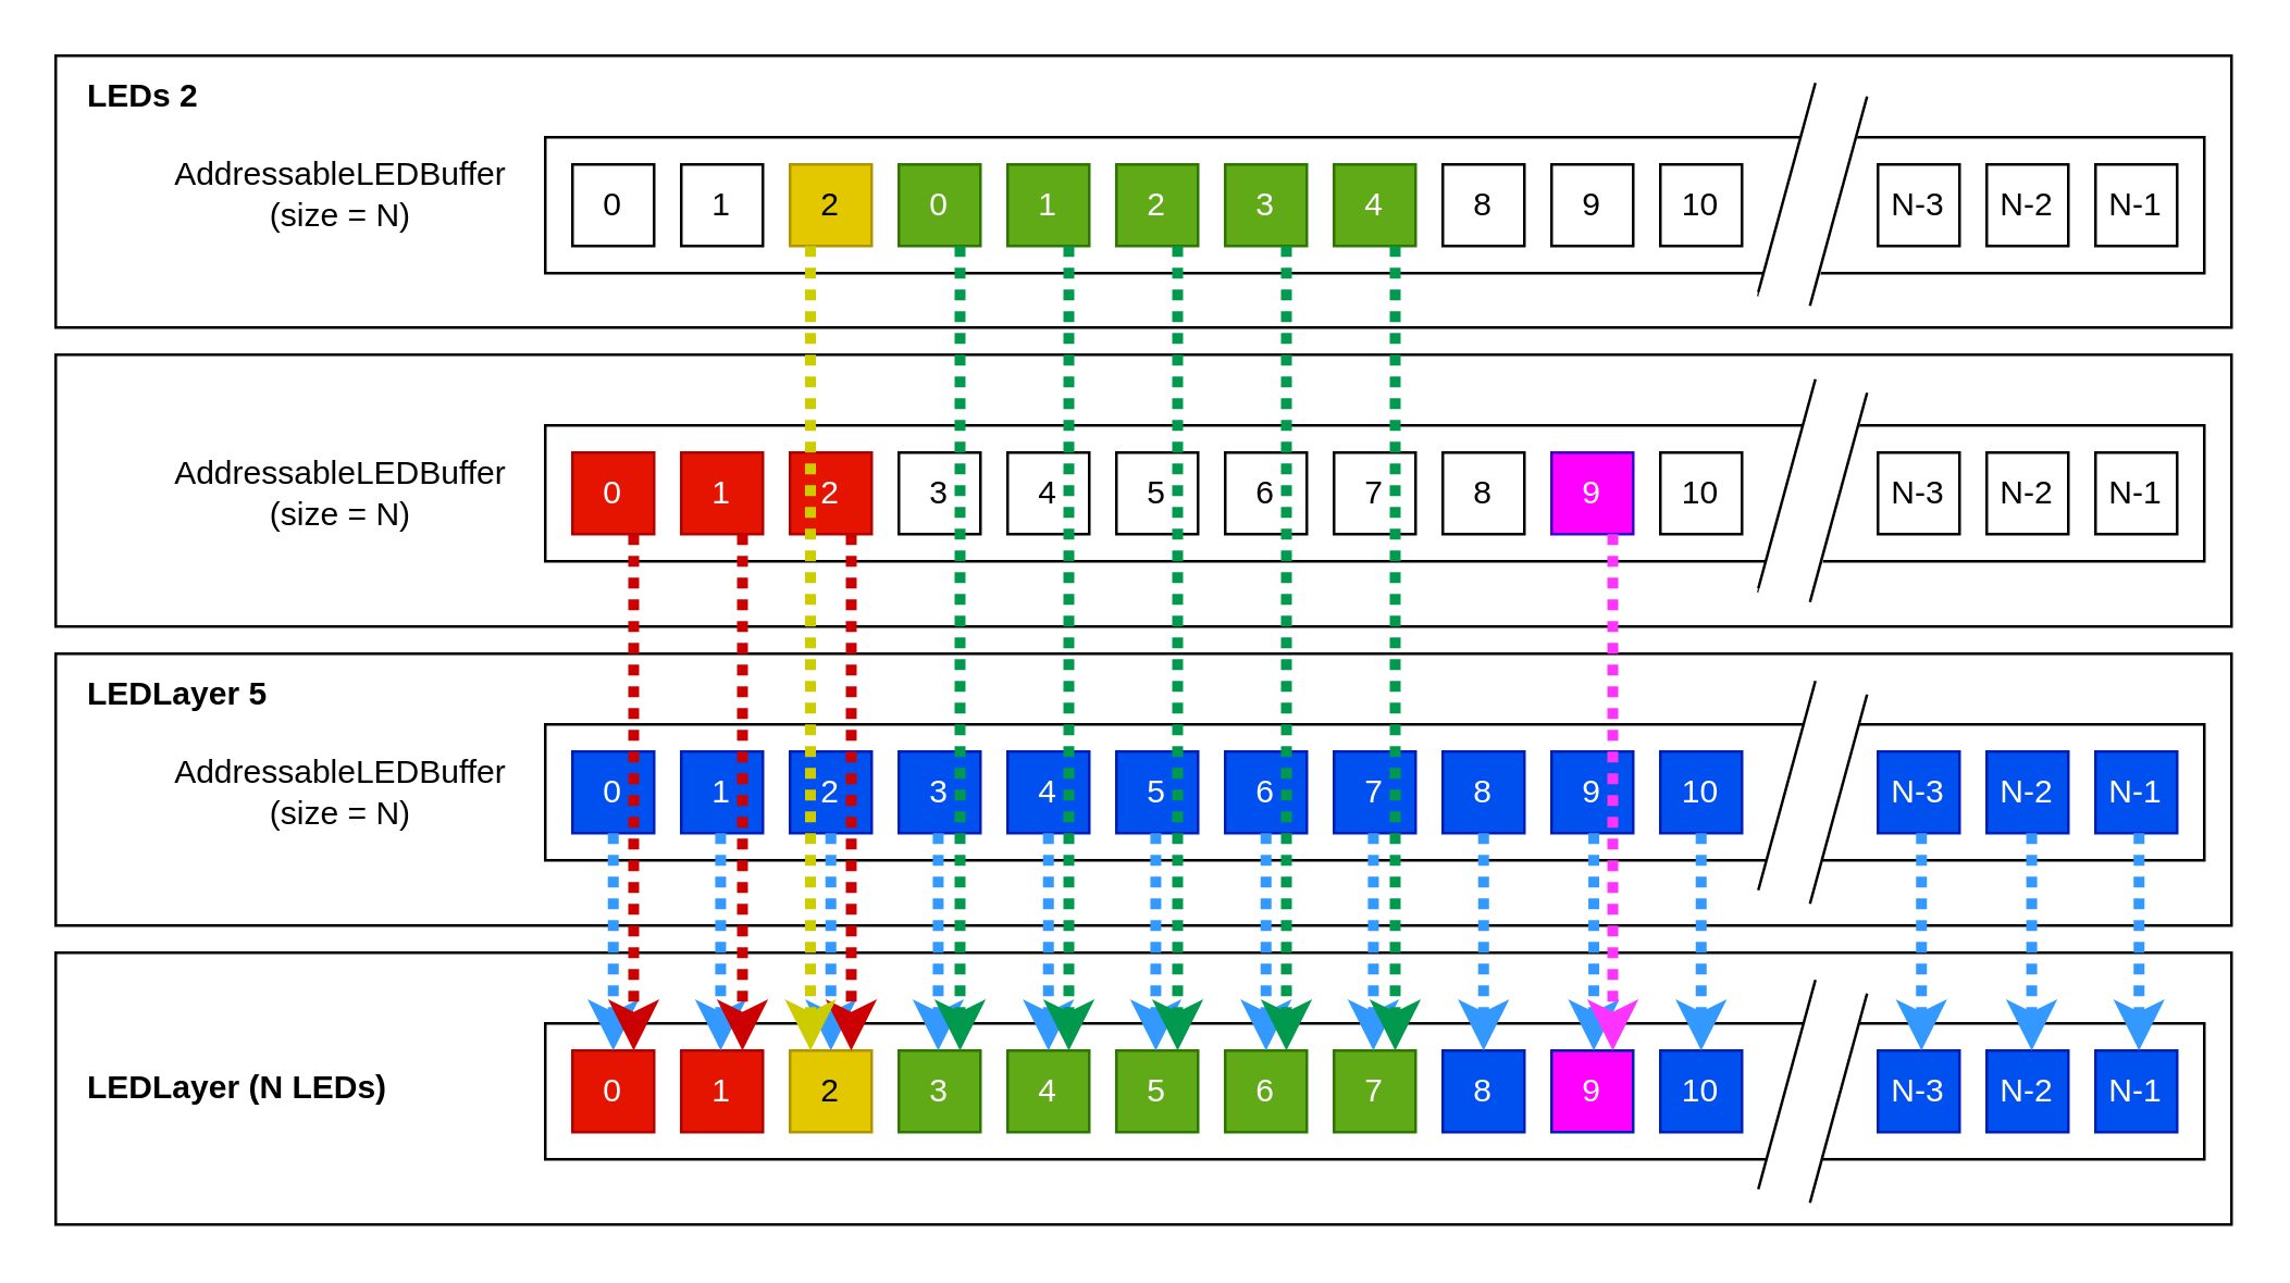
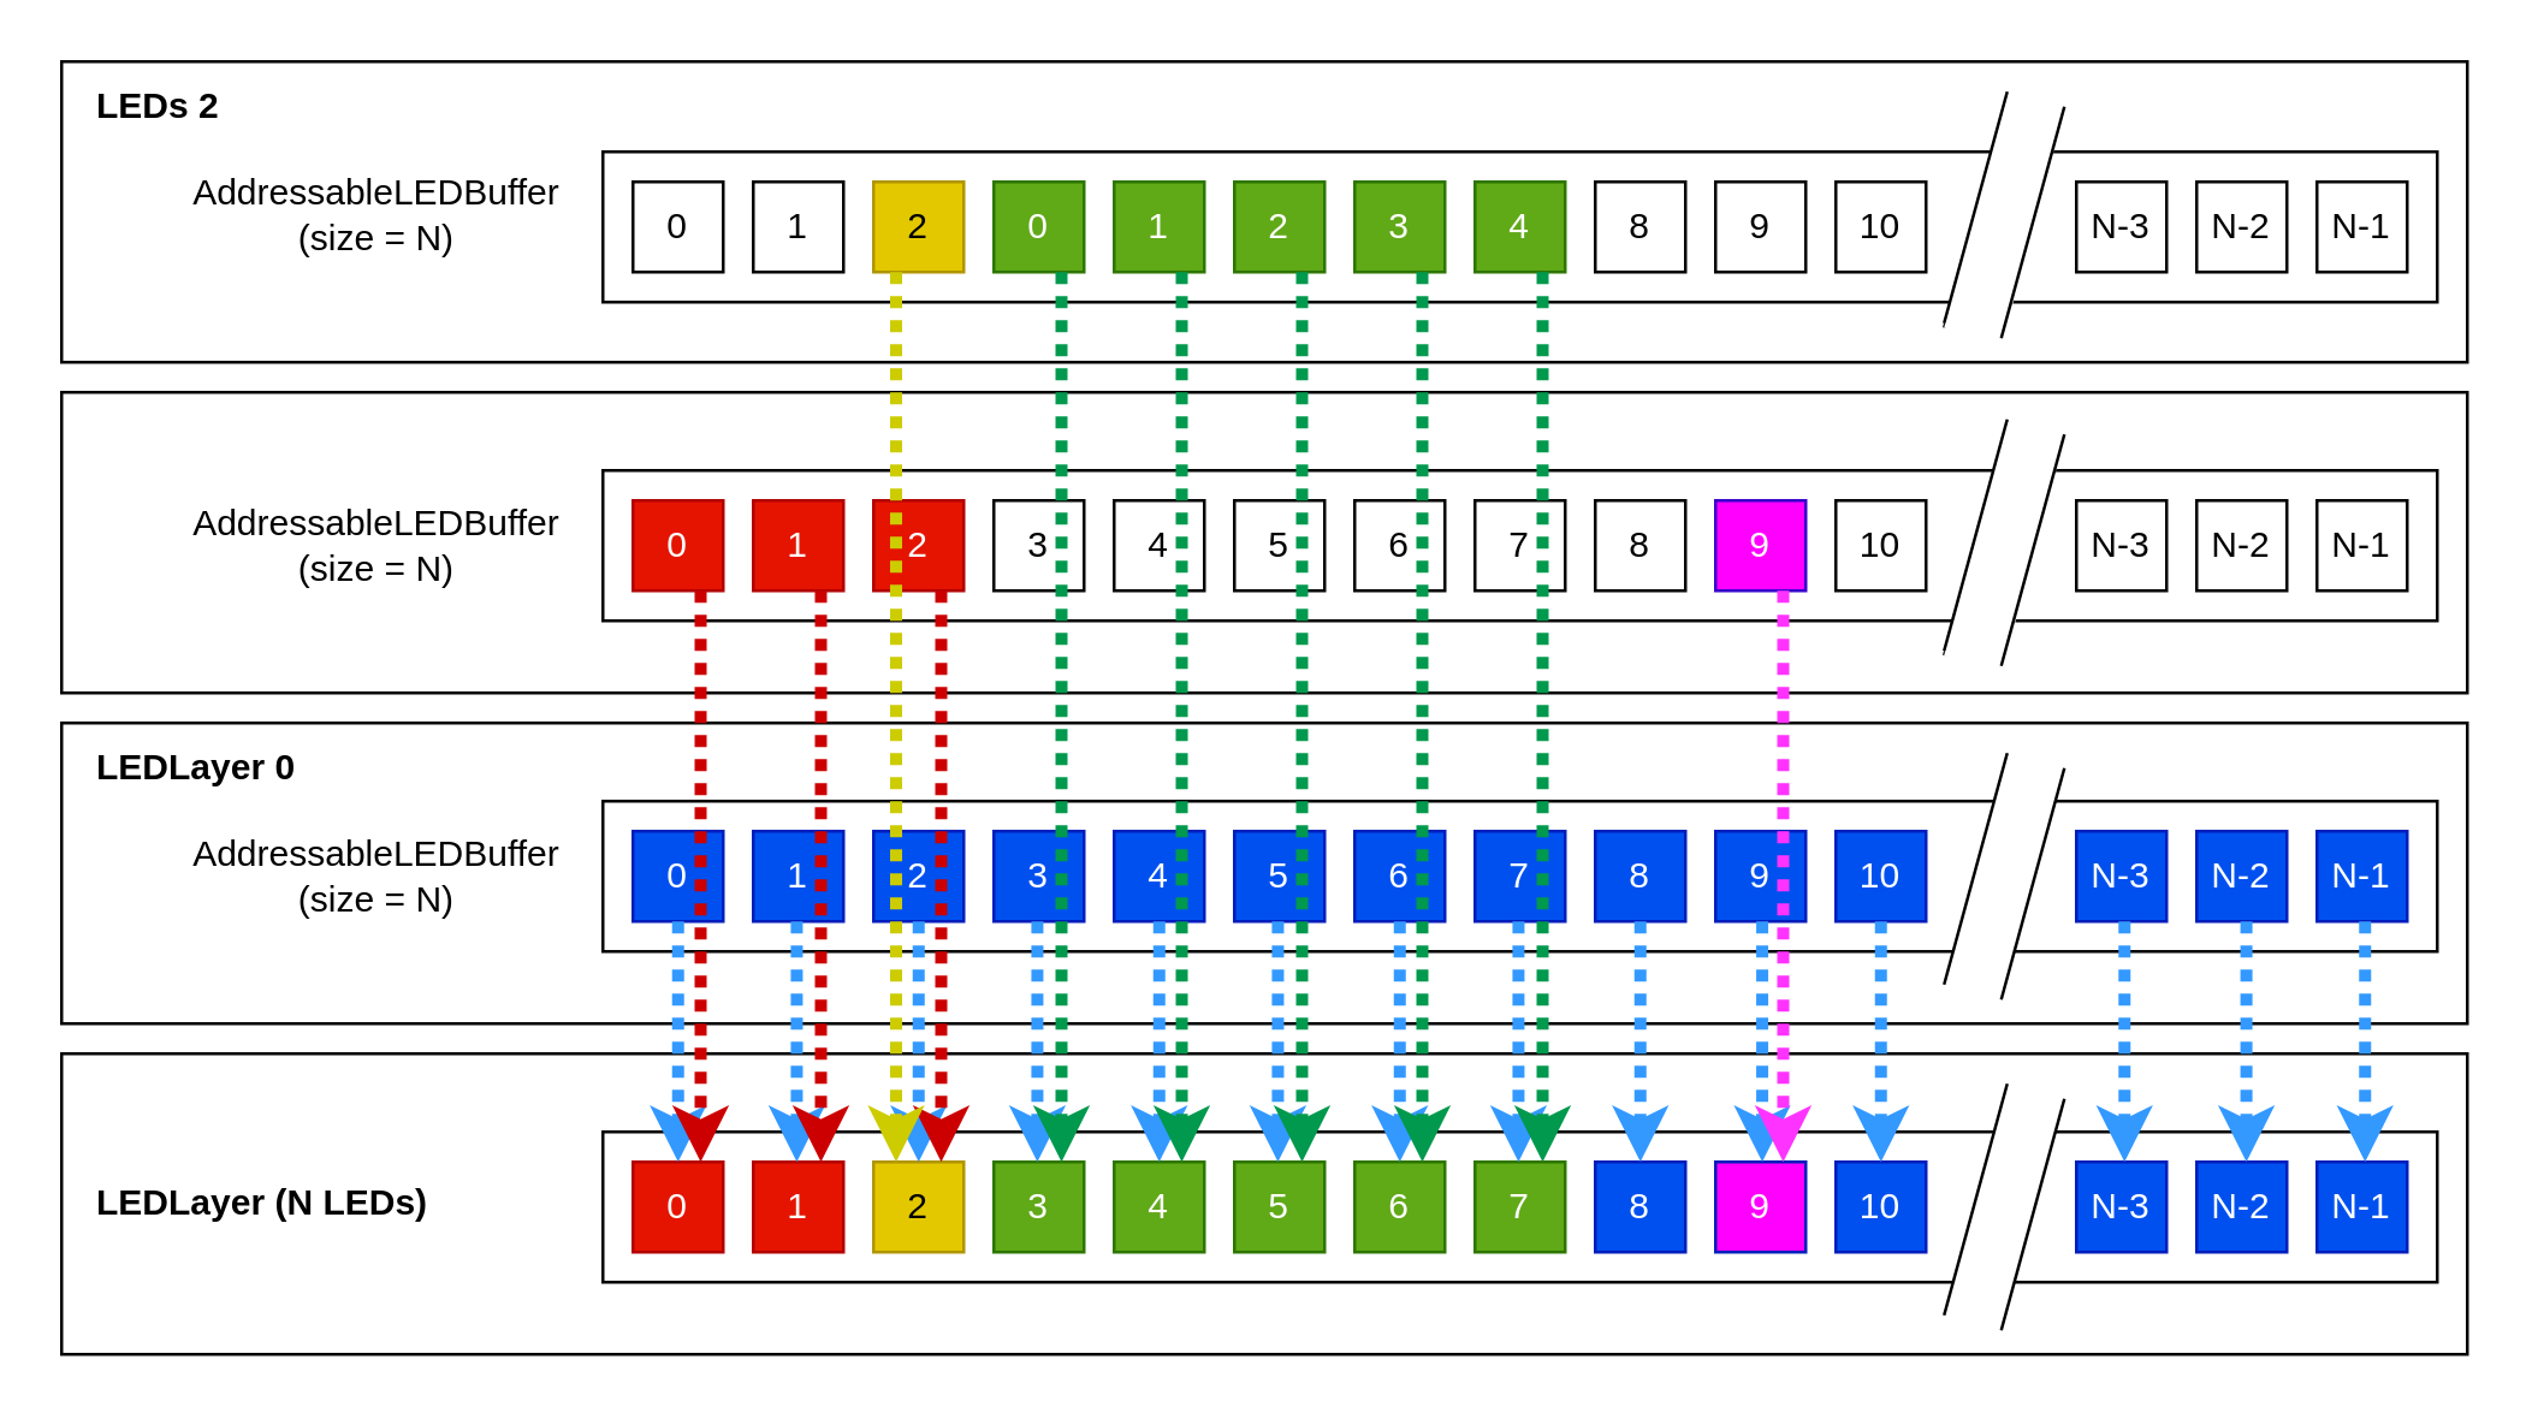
- <mxCell id="44" value="&lt;b&gt;LEDLayer 5&lt;/b&gt;" style="text;html=1;strokeColor=none;fillColor=none;align=left;verticalAlign=middle;whiteSpace=wrap;rounded=0;" parent="1" vertex="1"><mxGeometry x="30" y="240" width="140" height="30" as="geometry" /></mxCell>
+ <mxCell id="44" value="&lt;b&gt;LEDLayer 0&lt;/b&gt;" style="text;html=1;strokeColor=none;fillColor=none;align=left;verticalAlign=middle;whiteSpace=wrap;rounded=0;" parent="1" vertex="1"><mxGeometry x="30" y="240" width="140" height="30" as="geometry" /></mxCell>
